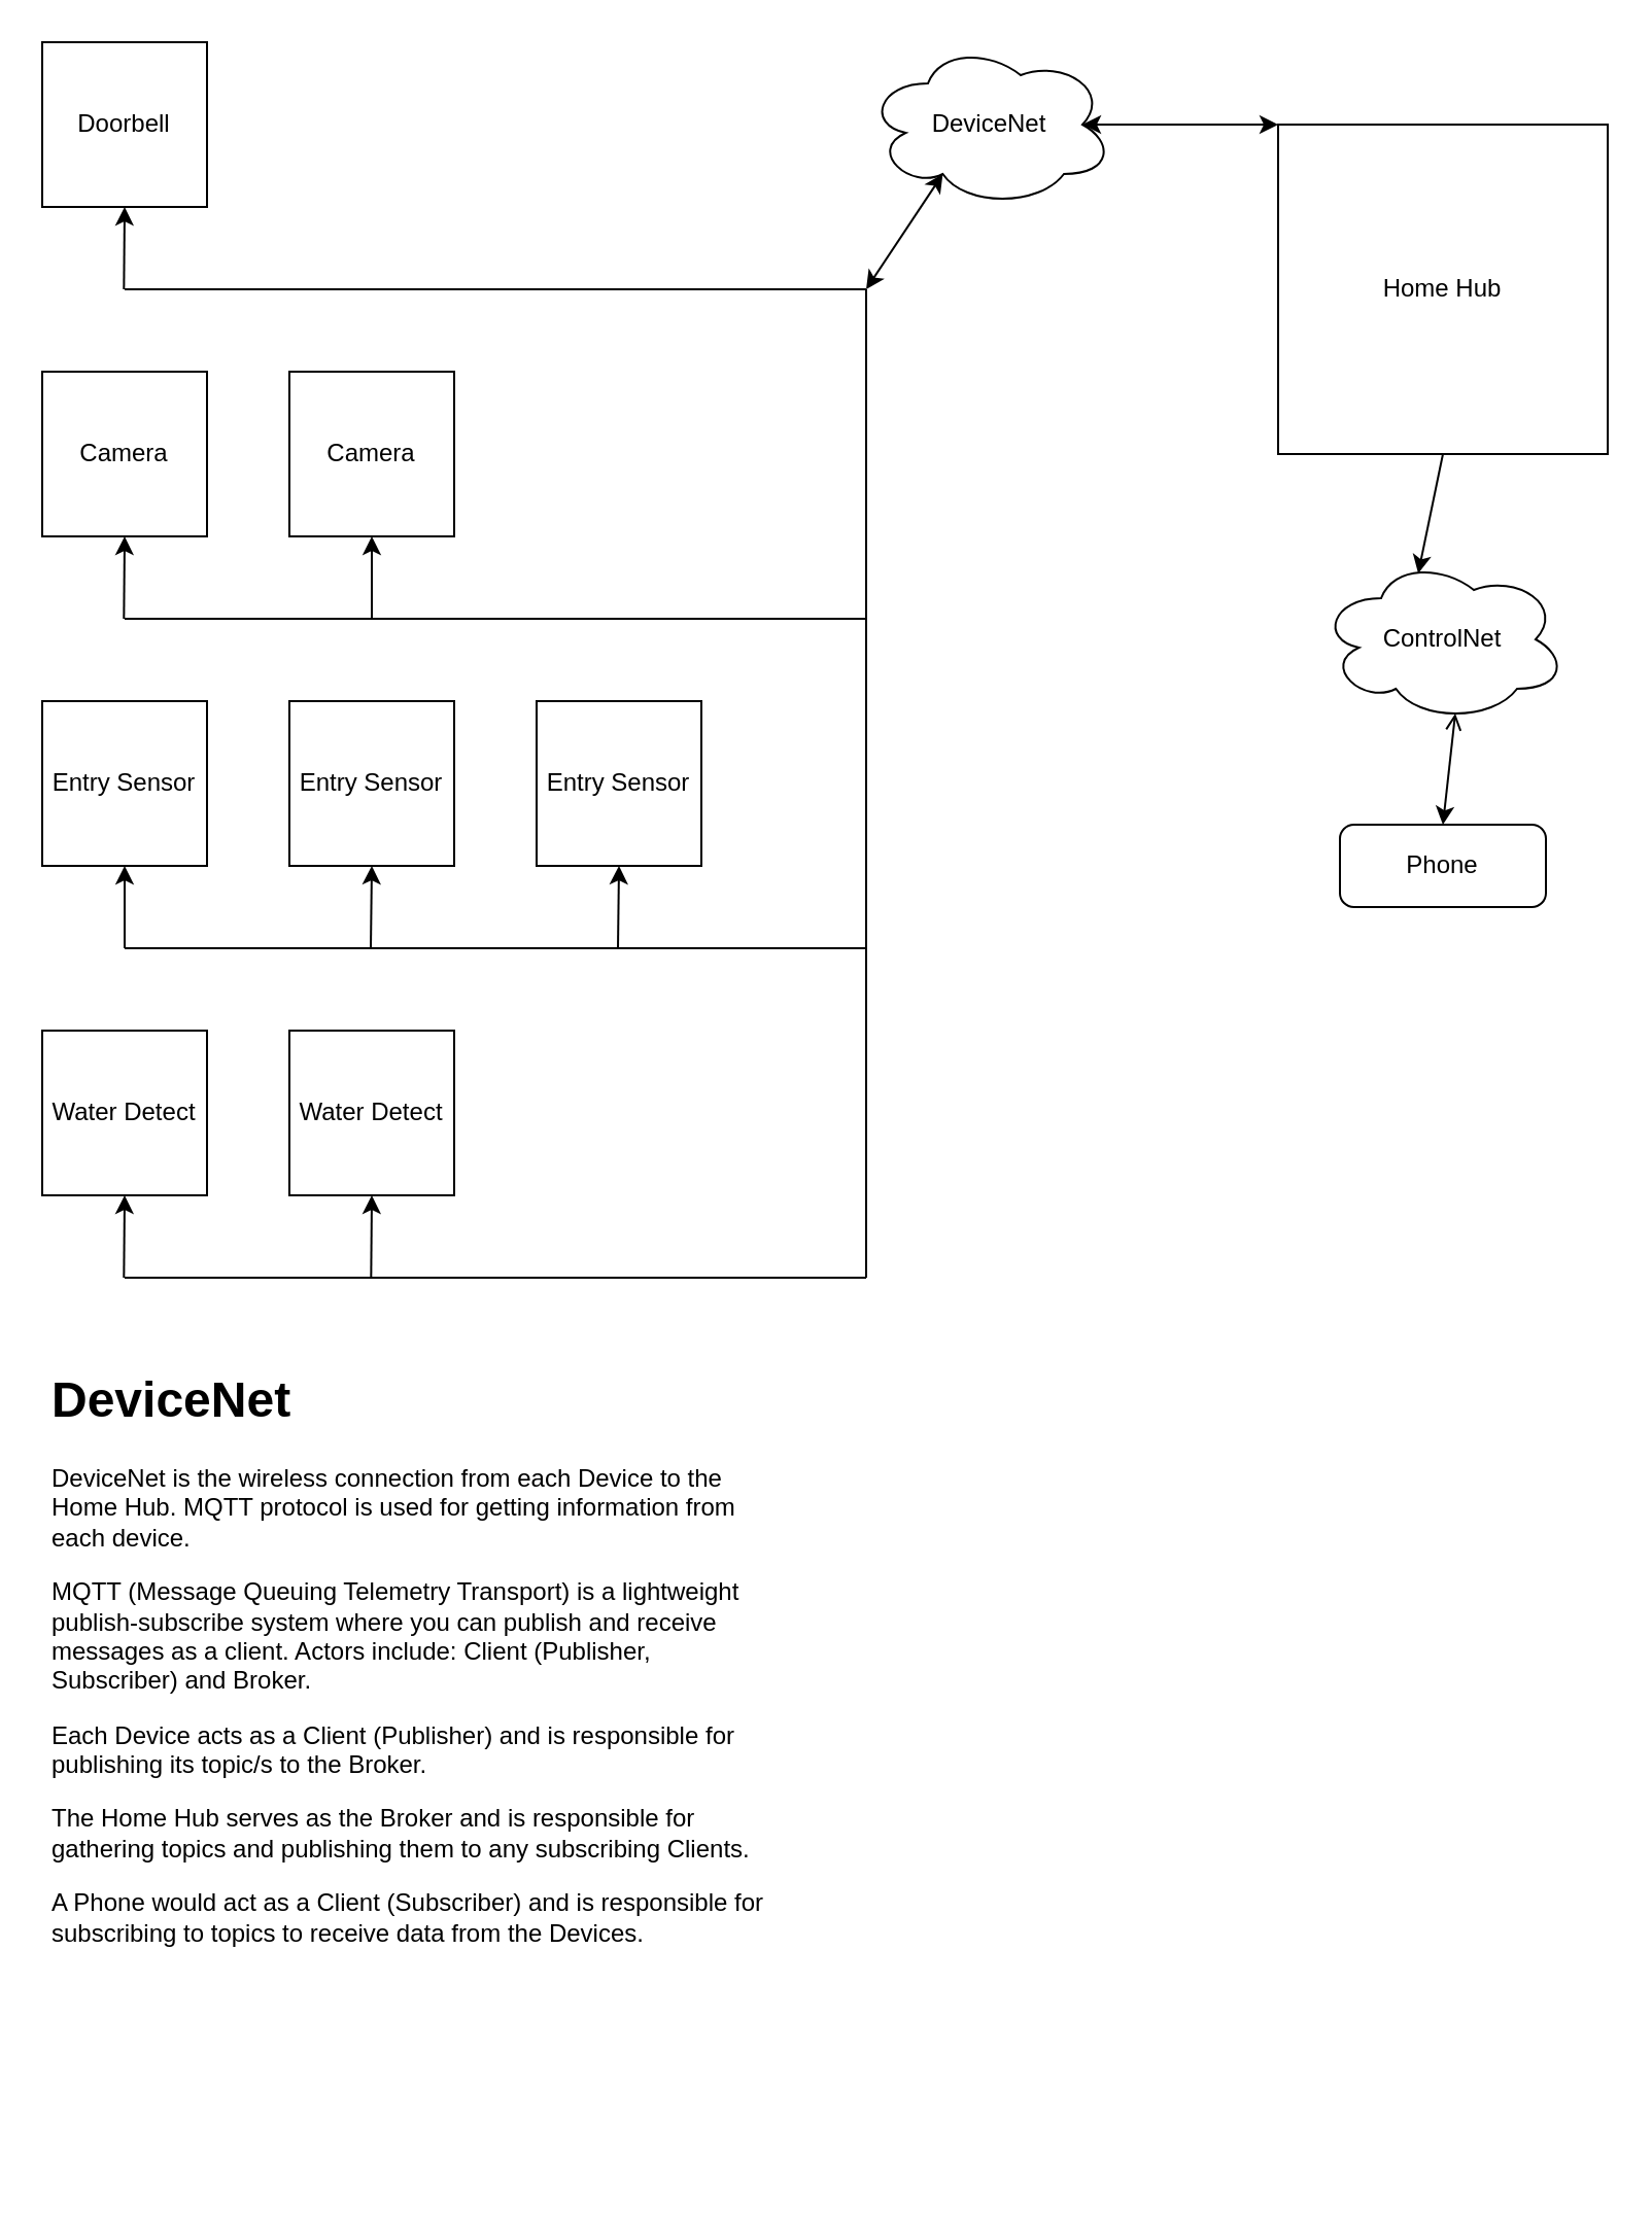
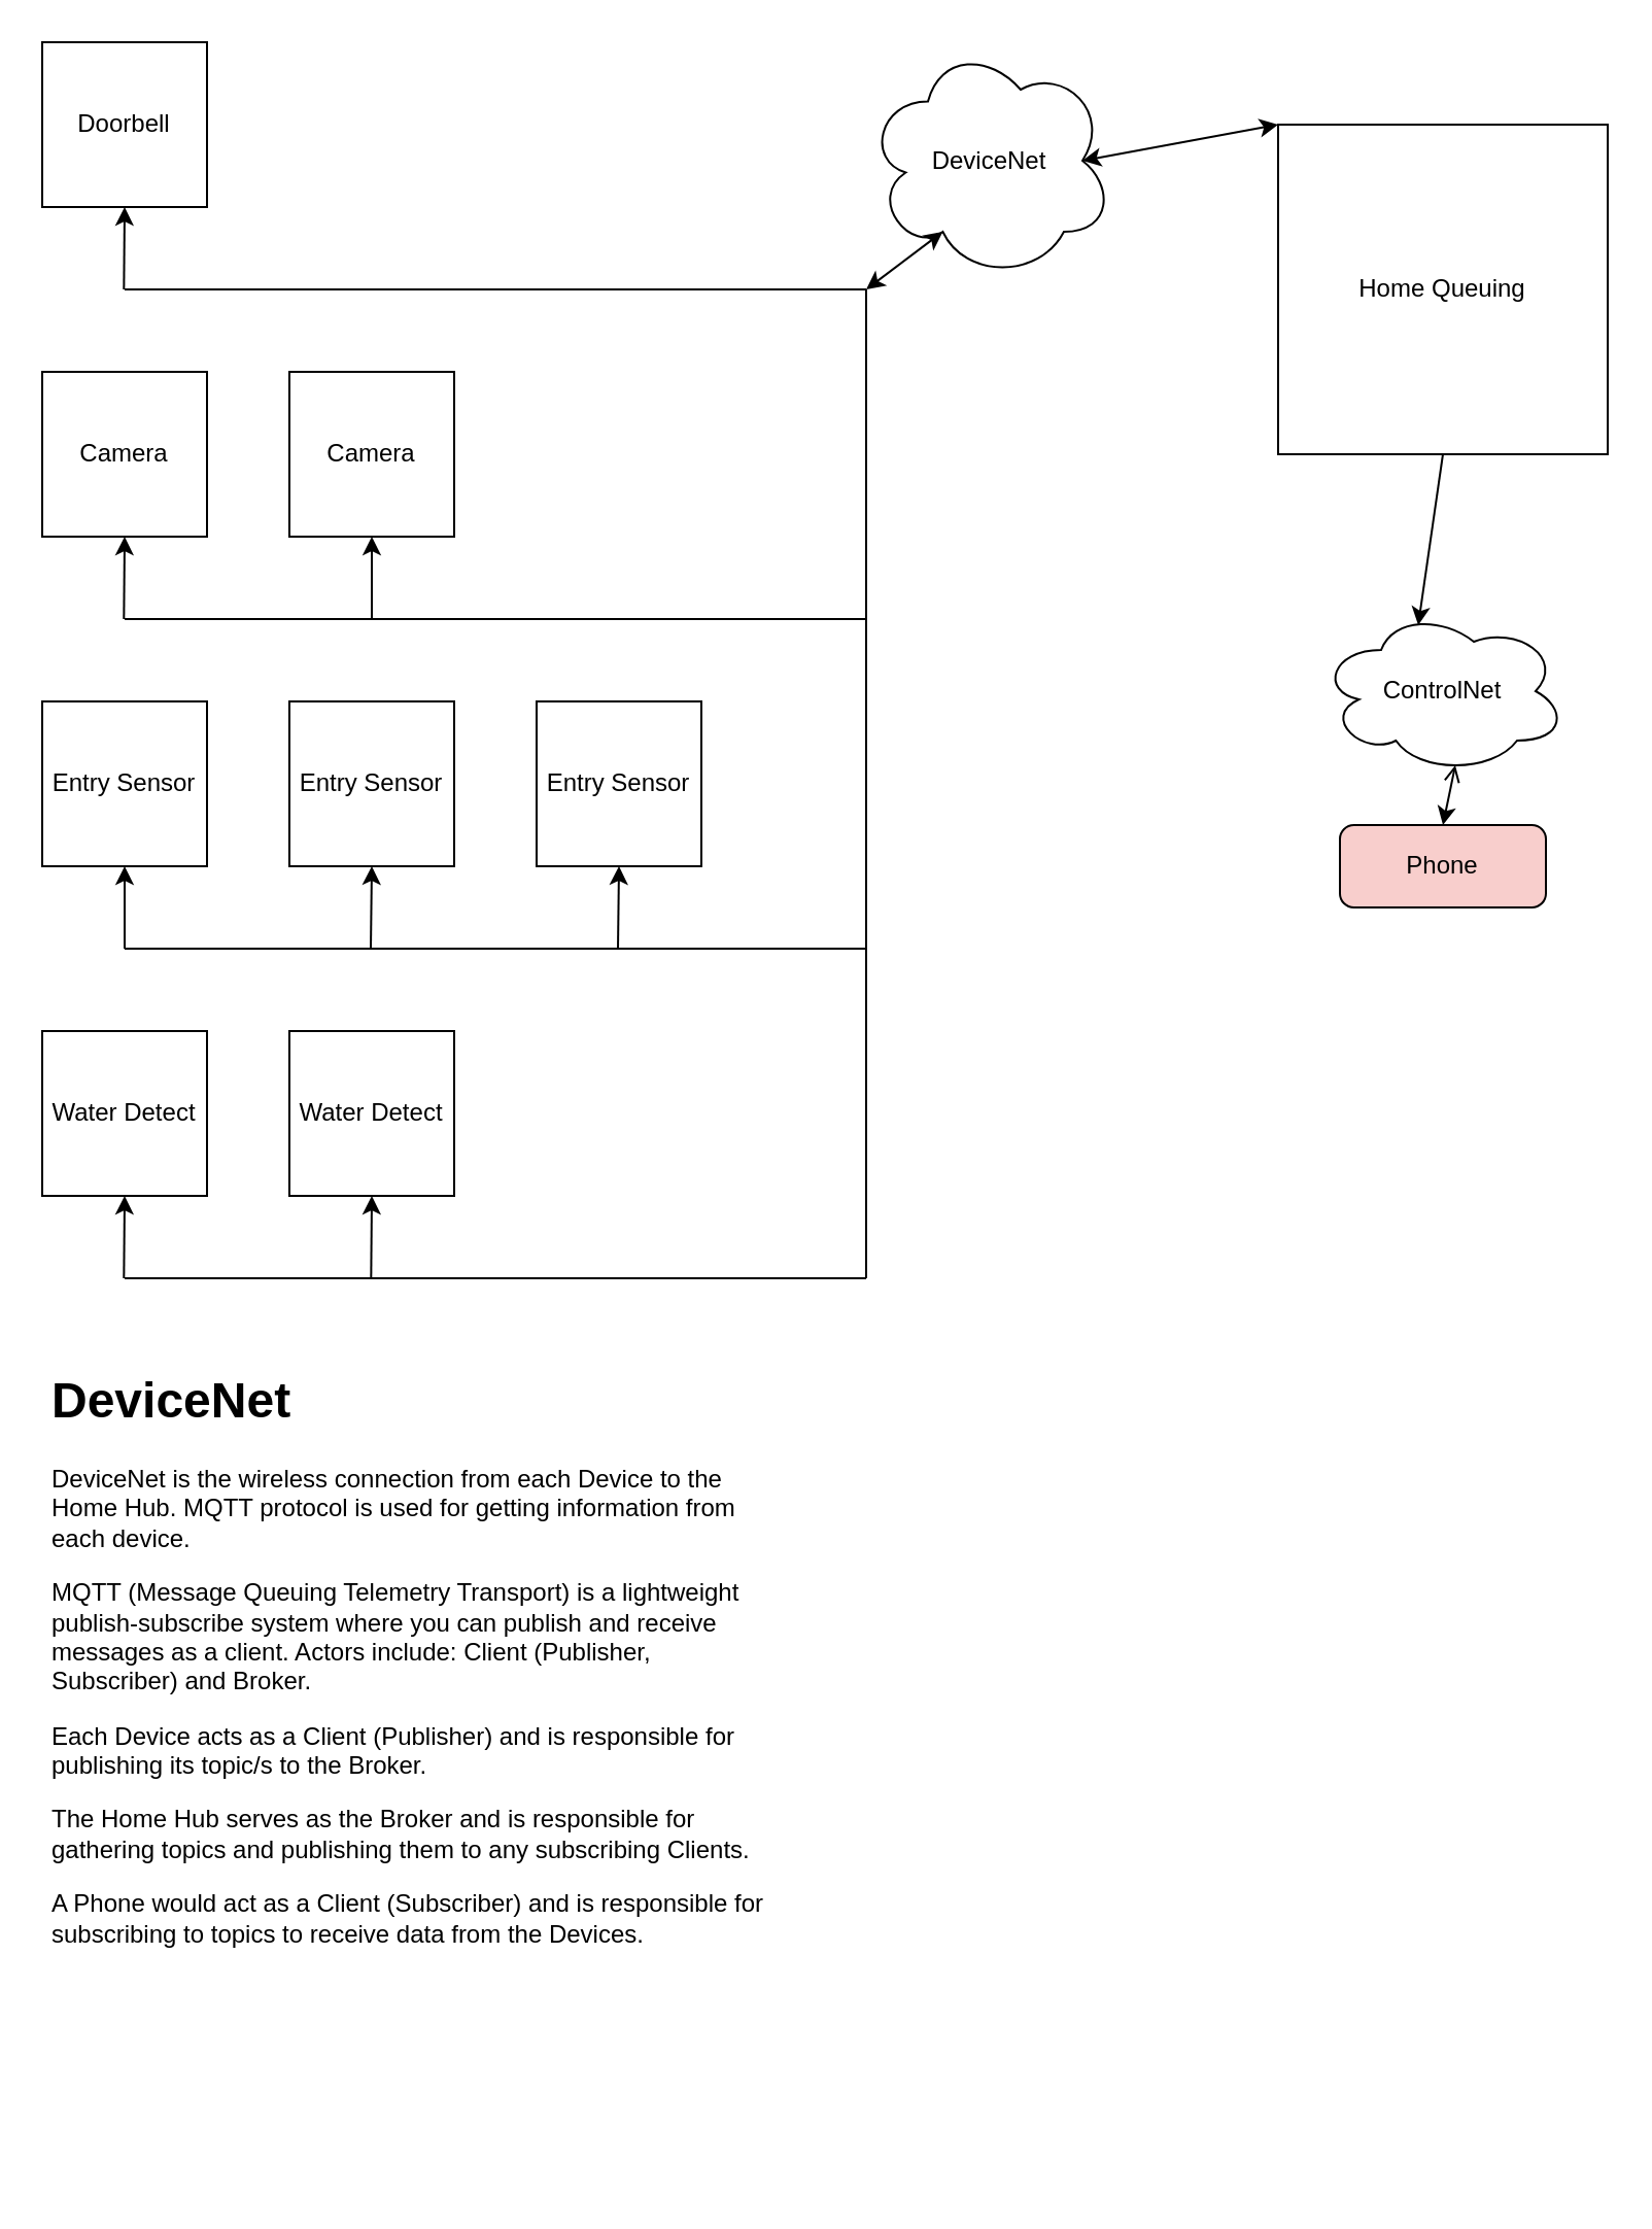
- <mxCell id="25" value="DeviceNet" style="ellipse;shape=cloud;whiteSpace=wrap;html=1;" parent="1" vertex="1"><mxGeometry x="420" y="20" width="120" height="80" as="geometry" /></mxCell>
+ <mxCell id="25" value="DeviceNet" style="ellipse;shape=cloud;whiteSpace=wrap;html=1;" parent="1" vertex="1"><mxGeometry x="420" y="20" width="120" height="115" as="geometry" /></mxCell>
- <mxCell id="2" value="Home Hub" style="rounded=0;whiteSpace=wrap;html=1;" parent="1" vertex="1"><mxGeometry x="620" y="60" width="160" height="160" as="geometry" /></mxCell>
+ <mxCell id="2" value="Home Queuing" style="rounded=0;whiteSpace=wrap;html=1;" parent="1" vertex="1"><mxGeometry x="620" y="60" width="160" height="160" as="geometry" /></mxCell>
- <mxCell id="28" value="ControlNet" style="ellipse;shape=cloud;whiteSpace=wrap;html=1;" parent="1" vertex="1"><mxGeometry x="640" y="270" width="120" height="80" as="geometry" /></mxCell>
+ <mxCell id="28" value="ControlNet" style="ellipse;shape=cloud;whiteSpace=wrap;html=1;" parent="1" vertex="1"><mxGeometry x="640" y="295" width="120" height="80" as="geometry" /></mxCell>
- <mxCell id="11" value="Phone" style="rounded=1;whiteSpace=wrap;html=1;rotation=0;arcSize=17;" parent="1" vertex="1"><mxGeometry x="650" y="400" width="100" height="40" as="geometry" /></mxCell>
+ <mxCell id="11" value="Phone" style="rounded=1;whiteSpace=wrap;html=1;rotation=0;arcSize=17;fillColor=#f8cecc;" parent="1" vertex="1"><mxGeometry x="650" y="400" width="100" height="40" as="geometry" /></mxCell>
